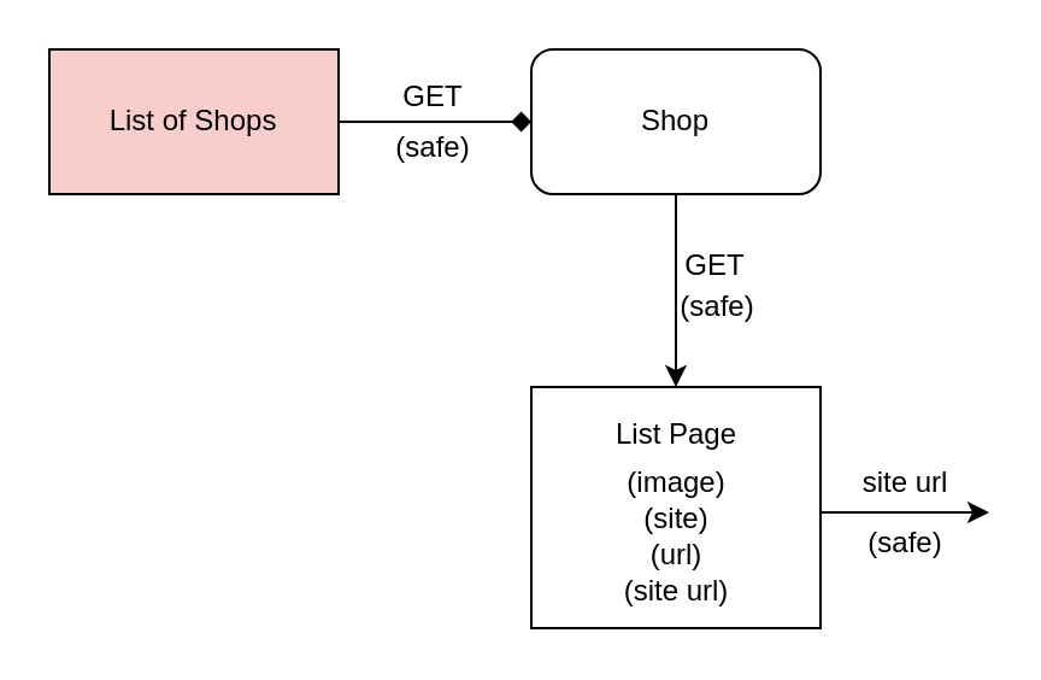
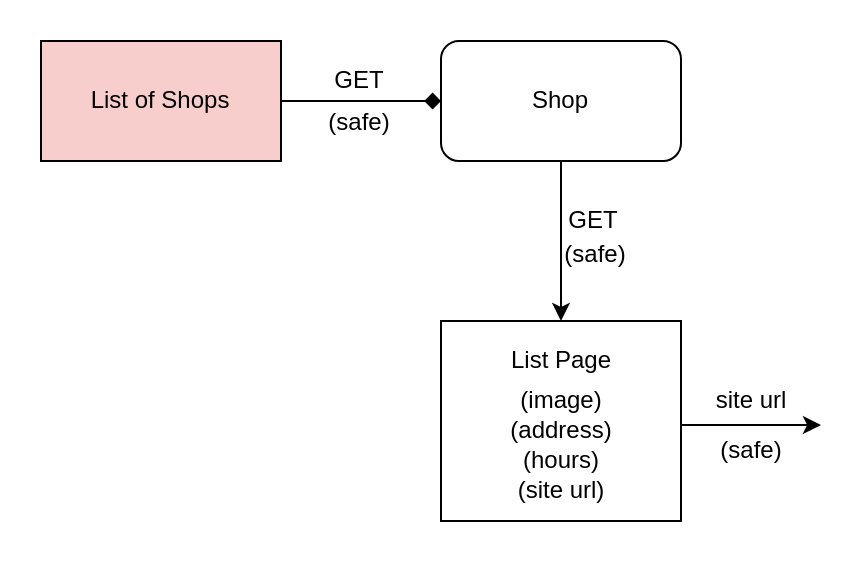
- <mxCell id="10" value="(site)" style="text;html=1;align=center;verticalAlign=middle;resizable=0;points=[];autosize=1;strokeColor=none;" vertex="1" parent="1"><mxGeometry x="245" y="205" width="70" height="20" as="geometry" /></mxCell>
+ <mxCell id="10" value="(address)" style="text;html=1;align=center;verticalAlign=middle;resizable=0;points=[];autosize=1;strokeColor=none;" vertex="1" parent="1"><mxGeometry x="245" y="205" width="70" height="20" as="geometry" /></mxCell>
- <mxCell id="11" value="(url)" style="text;html=1;align=center;verticalAlign=middle;resizable=0;points=[];autosize=1;strokeColor=none;" vertex="1" parent="1"><mxGeometry x="255" y="220" width="50" height="20" as="geometry" /></mxCell>
+ <mxCell id="11" value="(hours)" style="text;html=1;align=center;verticalAlign=middle;resizable=0;points=[];autosize=1;strokeColor=none;" vertex="1" parent="1"><mxGeometry x="255" y="220" width="50" height="20" as="geometry" /></mxCell>
